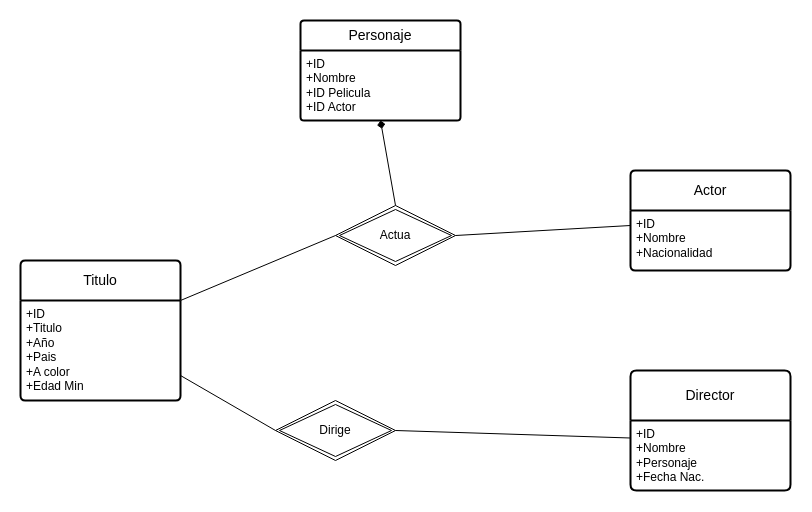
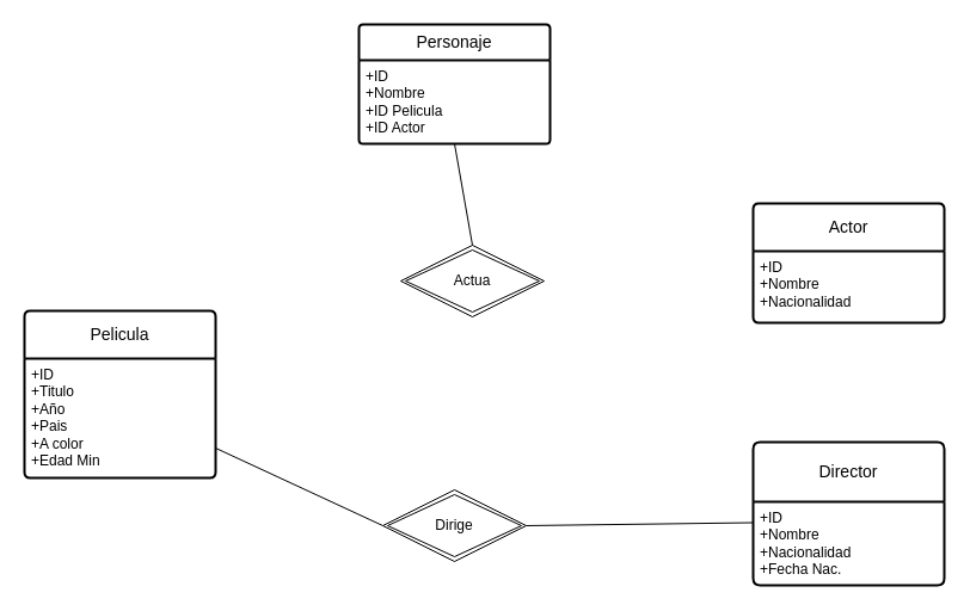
- <mxCell id="17" value="" style="endArrow=diamond;html=1;rounded=0;exitX=0.5;exitY=0;exitDx=0;exitDy=0;entryX=0.5;entryY=1;entryDx=0;entryDy=0;" edge="1" parent="1" source="9" target="16"><mxGeometry width="50" height="50" relative="1" as="geometry"><mxPoint x="340" y="140" as="sourcePoint" /><mxPoint x="390" y="90" as="targetPoint" /></mxGeometry></mxCell>
+ <mxCell id="17" value="" style="endArrow=none;html=1;rounded=0;exitX=0.5;exitY=0;exitDx=0;exitDy=0;entryX=0.5;entryY=1;entryDx=0;entryDy=0;" edge="1" parent="1" source="9" target="16"><mxGeometry width="50" height="50" relative="1" as="geometry"><mxPoint x="340" y="140" as="sourcePoint" /><mxPoint x="390" y="90" as="targetPoint" /></mxGeometry></mxCell>
- <mxCell id="12" value="" style="endArrow=none;html=1;rounded=0;entryX=0;entryY=0.25;entryDx=0;entryDy=0;exitX=1;exitY=0.5;exitDx=0;exitDy=0;" edge="1" parent="1" source="9" target="6"><mxGeometry width="50" height="50" relative="1" as="geometry"><mxPoint x="510" y="150" as="sourcePoint" /><mxPoint x="720" y="218" as="targetPoint" /></mxGeometry></mxCell>
- <mxCell id="13" value="" style="endArrow=none;html=1;rounded=0;exitX=1;exitY=0;exitDx=0;exitDy=0;entryX=0;entryY=0.5;entryDx=0;entryDy=0;" edge="1" parent="1" source="3" target="9"><mxGeometry width="50" height="50" relative="1" as="geometry"><mxPoint x="350" y="190" as="sourcePoint" /><mxPoint x="400" y="140" as="targetPoint" /></mxGeometry></mxCell>
- <mxCell id="2" value="Titulo" style="swimlane;childLayout=stackLayout;horizontal=1;startSize=40;horizontalStack=0;rounded=1;fontSize=14;fontStyle=0;strokeWidth=2;resizeParent=0;resizeLast=1;shadow=0;dashed=0;align=center;arcSize=4;whiteSpace=wrap;html=1;" vertex="1" parent="1"><mxGeometry x="20" y="260" width="160" height="140" as="geometry" /></mxCell>
+ <mxCell id="2" value="Pelicula" style="swimlane;childLayout=stackLayout;horizontal=1;startSize=40;horizontalStack=0;rounded=1;fontSize=14;fontStyle=0;strokeWidth=2;resizeParent=0;resizeLast=1;shadow=0;dashed=0;align=center;arcSize=4;whiteSpace=wrap;html=1;" vertex="1" parent="1"><mxGeometry x="20" y="260" width="160" height="140" as="geometry" /></mxCell>
- <mxCell id="10" value="Dirige" style="shape=rhombus;double=1;perimeter=rhombusPerimeter;whiteSpace=wrap;html=1;align=center;" vertex="1" parent="1"><mxGeometry x="275" y="400" width="120" height="60" as="geometry" /></mxCell>
+ <mxCell id="10" value="Dirige" style="shape=rhombus;double=1;perimeter=rhombusPerimeter;whiteSpace=wrap;html=1;align=center;" vertex="1" parent="1"><mxGeometry x="320" y="410" width="120" height="60" as="geometry" /></mxCell>
- <mxCell id="8" value="+ID&lt;br&gt;+Nombre&lt;br&gt;+Personaje&lt;br&gt;+Fecha Nac." style="align=left;strokeColor=none;fillColor=none;spacingLeft=4;spacingRight=4;fontSize=12;verticalAlign=top;resizable=0;rotatable=0;part=1;html=1;whiteSpace=wrap;" vertex="1" parent="7"><mxGeometry y="50" width="160" height="70" as="geometry" /></mxCell>
+ <mxCell id="8" value="+ID&lt;br&gt;+Nombre&lt;br&gt;+Nacionalidad&lt;br&gt;+Fecha Nac." style="align=left;strokeColor=none;fillColor=none;spacingLeft=4;spacingRight=4;fontSize=12;verticalAlign=top;resizable=0;rotatable=0;part=1;html=1;whiteSpace=wrap;" vertex="1" parent="7"><mxGeometry y="50" width="160" height="70" as="geometry" /></mxCell>
